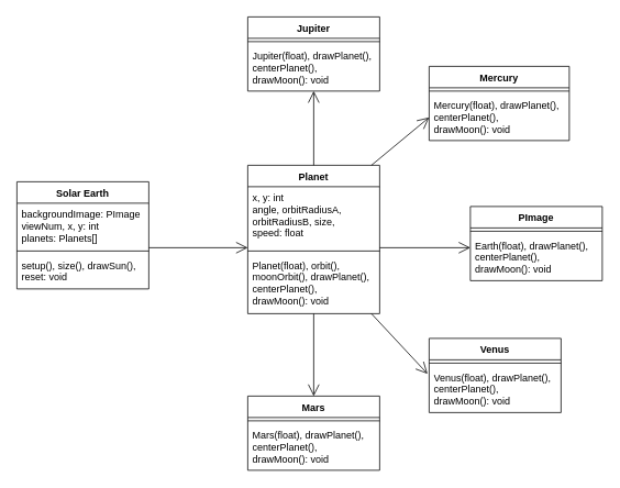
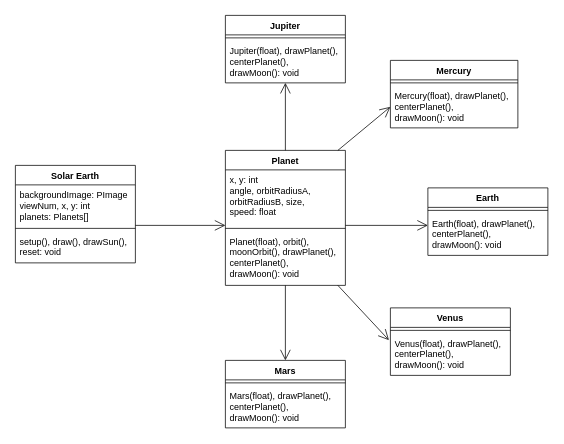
- <mxCell id="13" value="PImage" style="swimlane;fontStyle=1;align=center;verticalAlign=top;childLayout=stackLayout;horizontal=1;startSize=26;horizontalStack=0;resizeParent=1;resizeParentMax=0;resizeLast=0;collapsible=1;marginBottom=0;whiteSpace=wrap;html=1;" parent="1" vertex="1"><mxGeometry x="570" y="250" width="160" height="90" as="geometry" /></mxCell>
+ <mxCell id="13" value="Earth" style="swimlane;fontStyle=1;align=center;verticalAlign=top;childLayout=stackLayout;horizontal=1;startSize=26;horizontalStack=0;resizeParent=1;resizeParentMax=0;resizeLast=0;collapsible=1;marginBottom=0;whiteSpace=wrap;html=1;" parent="1" vertex="1"><mxGeometry x="570" y="250" width="160" height="90" as="geometry" /></mxCell>
- <mxCell id="5" value="setup(), size(), drawSun(), reset: void" style="text;strokeColor=none;fillColor=none;align=left;verticalAlign=top;spacingLeft=4;spacingRight=4;overflow=hidden;rotatable=0;points=[[0,0.5],[1,0.5]];portConstraint=eastwest;whiteSpace=wrap;html=1;" parent="2" vertex="1"><mxGeometry y="88" width="160" height="42" as="geometry" /></mxCell>
+ <mxCell id="5" value="setup(), draw(), drawSun(), reset: void" style="text;strokeColor=none;fillColor=none;align=left;verticalAlign=top;spacingLeft=4;spacingRight=4;overflow=hidden;rotatable=0;points=[[0,0.5],[1,0.5]];portConstraint=eastwest;whiteSpace=wrap;html=1;" parent="2" vertex="1"><mxGeometry y="88" width="160" height="42" as="geometry" /></mxCell>
